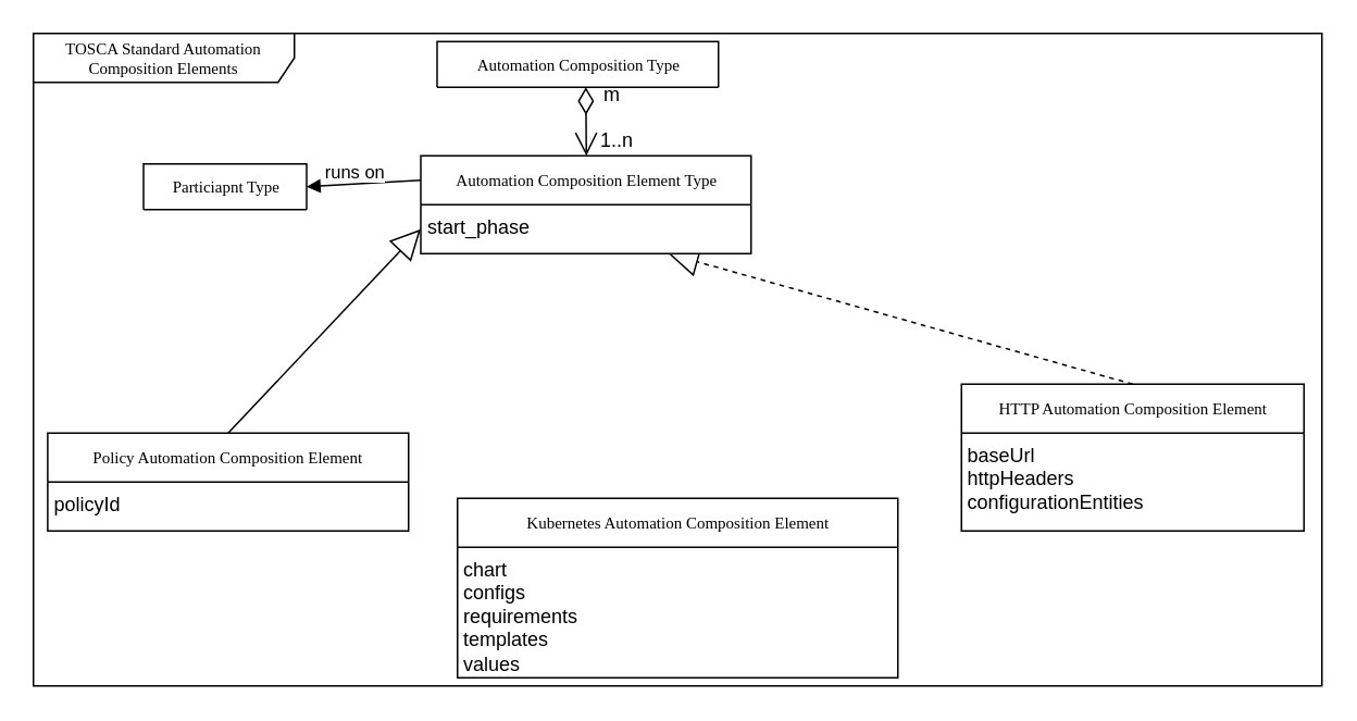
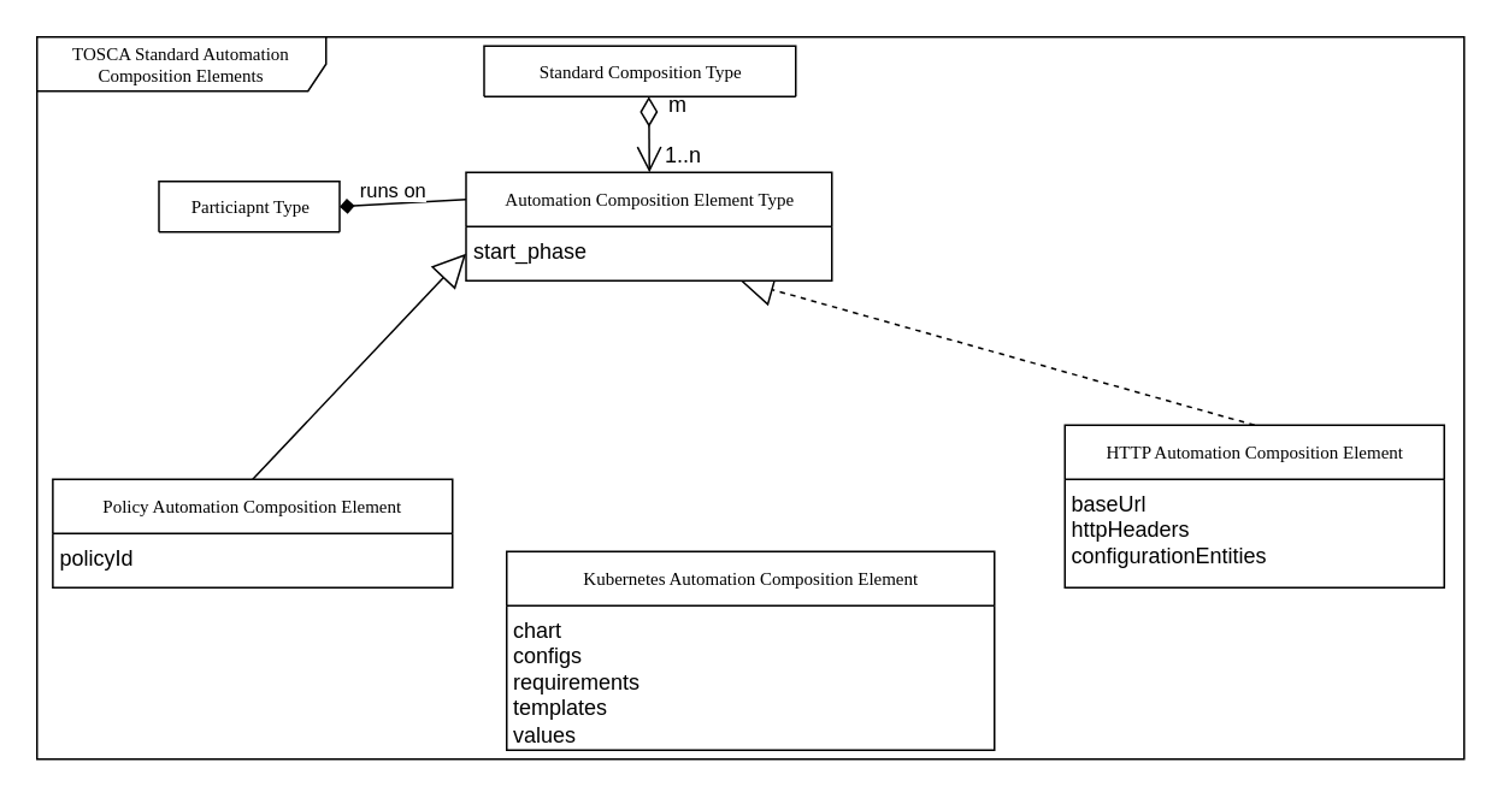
- <mxCell id="15" value="Automation Composition Type" style="swimlane;html=1;fontStyle=0;childLayout=stackLayout;horizontal=1;startSize=110;fillColor=none;horizontalStack=0;resizeParent=1;resizeLast=0;collapsible=1;marginBottom=0;swimlaneFillColor=#ffffff;rounded=0;shadow=0;comic=0;labelBackgroundColor=none;strokeWidth=1;fontFamily=Verdana;fontSize=10;align=center;" vertex="1" parent="1"><mxGeometry x="267.5" y="25" width="172.5" height="28" as="geometry" /></mxCell>
+ <mxCell id="15" value="Standard Composition Type" style="swimlane;html=1;fontStyle=0;childLayout=stackLayout;horizontal=1;startSize=110;fillColor=none;horizontalStack=0;resizeParent=1;resizeLast=0;collapsible=1;marginBottom=0;swimlaneFillColor=#ffffff;rounded=0;shadow=0;comic=0;labelBackgroundColor=none;strokeWidth=1;fontFamily=Verdana;fontSize=10;align=center;" vertex="1" parent="1"><mxGeometry x="267.5" y="25" width="172.5" height="28" as="geometry" /></mxCell>
- <mxCell id="3" value="runs on" style="html=1;verticalAlign=bottom;endArrow=block;exitX=0;exitY=0.25;exitDx=0;exitDy=0;entryX=1;entryY=0.5;entryDx=0;entryDy=0;" edge="1" parent="1" source="6" target="8"><mxGeometry x="0.169" y="2" width="80" relative="1" as="geometry"><mxPoint x="-132.5" y="125" as="sourcePoint" /><mxPoint x="-52.5" y="125" as="targetPoint" /><mxPoint as="offset" /></mxGeometry></mxCell>
+ <mxCell id="3" value="runs on" style="html=1;verticalAlign=bottom;endArrow=diamond;exitX=0;exitY=0.25;exitDx=0;exitDy=0;entryX=1;entryY=0.5;entryDx=0;entryDy=0;" edge="1" parent="1" source="6" target="8"><mxGeometry x="0.169" y="2" width="80" relative="1" as="geometry"><mxPoint x="-132.5" y="125" as="sourcePoint" /><mxPoint x="-52.5" y="125" as="targetPoint" /><mxPoint as="offset" /></mxGeometry></mxCell>
